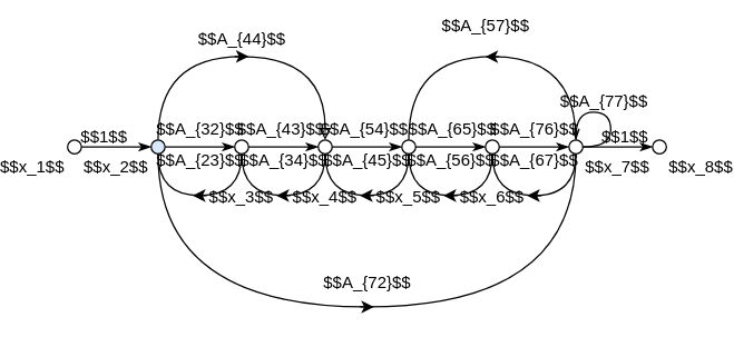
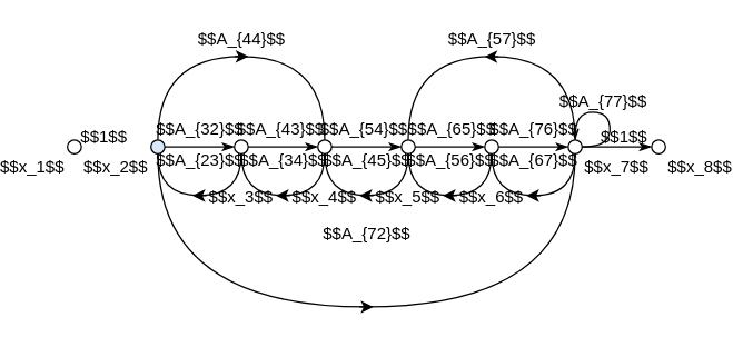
- <mxCell id="50" value="$$A_{57}$$" style="text;html=1;resizable=0;points=[];autosize=1;align=center;verticalAlign=middle;spacingTop=-4;" vertex="1" parent="1"><mxGeometry x="280" y="10" width="80" height="20" as="geometry" /></mxCell>
+ <mxCell id="50" value="$$A_{57}$$" style="text;html=1;resizable=0;points=[];autosize=1;align=center;verticalAlign=middle;spacingTop=-4;" vertex="1" parent="1"><mxGeometry x="285" y="20" width="80" height="20" as="geometry" /></mxCell>
- <mxCell id="19" style="edgeStyle=orthogonalEdgeStyle;curved=1;rounded=0;jumpStyle=none;orthogonalLoop=1;jettySize=auto;html=1;exitX=0.5;exitY=0;exitDx=0;exitDy=0;entryX=0.5;entryY=0;entryDx=0;entryDy=0;startArrow=none;startFill=0;endArrow=block;endFill=0;shadow=0;" parent="2" source="20" target="5" edge="1"><mxGeometry relative="1" as="geometry"><Array as="points"><mxPoint x="65" /><mxPoint x="185" /></Array></mxGeometry></mxCell>
+ <mxCell id="19" style="edgeStyle=orthogonalEdgeStyle;curved=1;rounded=0;jumpStyle=none;orthogonalLoop=1;jettySize=auto;html=1;exitX=0.5;exitY=0;exitDx=0;exitDy=0;entryX=0.5;entryY=0;entryDx=0;entryDy=0;startArrow=none;startFill=0;endArrow=none;endFill=0;shadow=0;" parent="2" source="20" target="5" edge="1"><mxGeometry relative="1" as="geometry"><Array as="points"><mxPoint x="65" /><mxPoint x="185" /></Array></mxGeometry></mxCell>
- <mxCell id="23" style="edgeStyle=orthogonalEdgeStyle;orthogonalLoop=1;jettySize=auto;html=1;exitX=1;exitY=0.5;exitDx=0;exitDy=0;entryX=0;entryY=0.5;entryDx=0;entryDy=0;endArrow=classicThin;endFill=1;startArrow=none;startFill=0;rounded=0;jumpStyle=none;anchorPointDirection=1;backgroundOutline=0;movable=0;shadow=0;" parent="2" source="24" target="20" edge="1"><mxGeometry relative="1" as="geometry" /></mxCell>
- <mxCell id="39" value="$$A_{72}$$" style="text;html=1;resizable=0;points=[];autosize=1;align=center;verticalAlign=middle;spacingTop=-4;" vertex="1" parent="2"><mxGeometry x="175" y="155" width="80" height="20" as="geometry" /></mxCell>
+ <mxCell id="39" value="$$A_{72}$$" style="text;html=1;resizable=0;points=[];autosize=1;align=center;verticalAlign=middle;spacingTop=-4;" vertex="1" parent="2"><mxGeometry x="175" y="120" width="80" height="20" as="geometry" /></mxCell>
